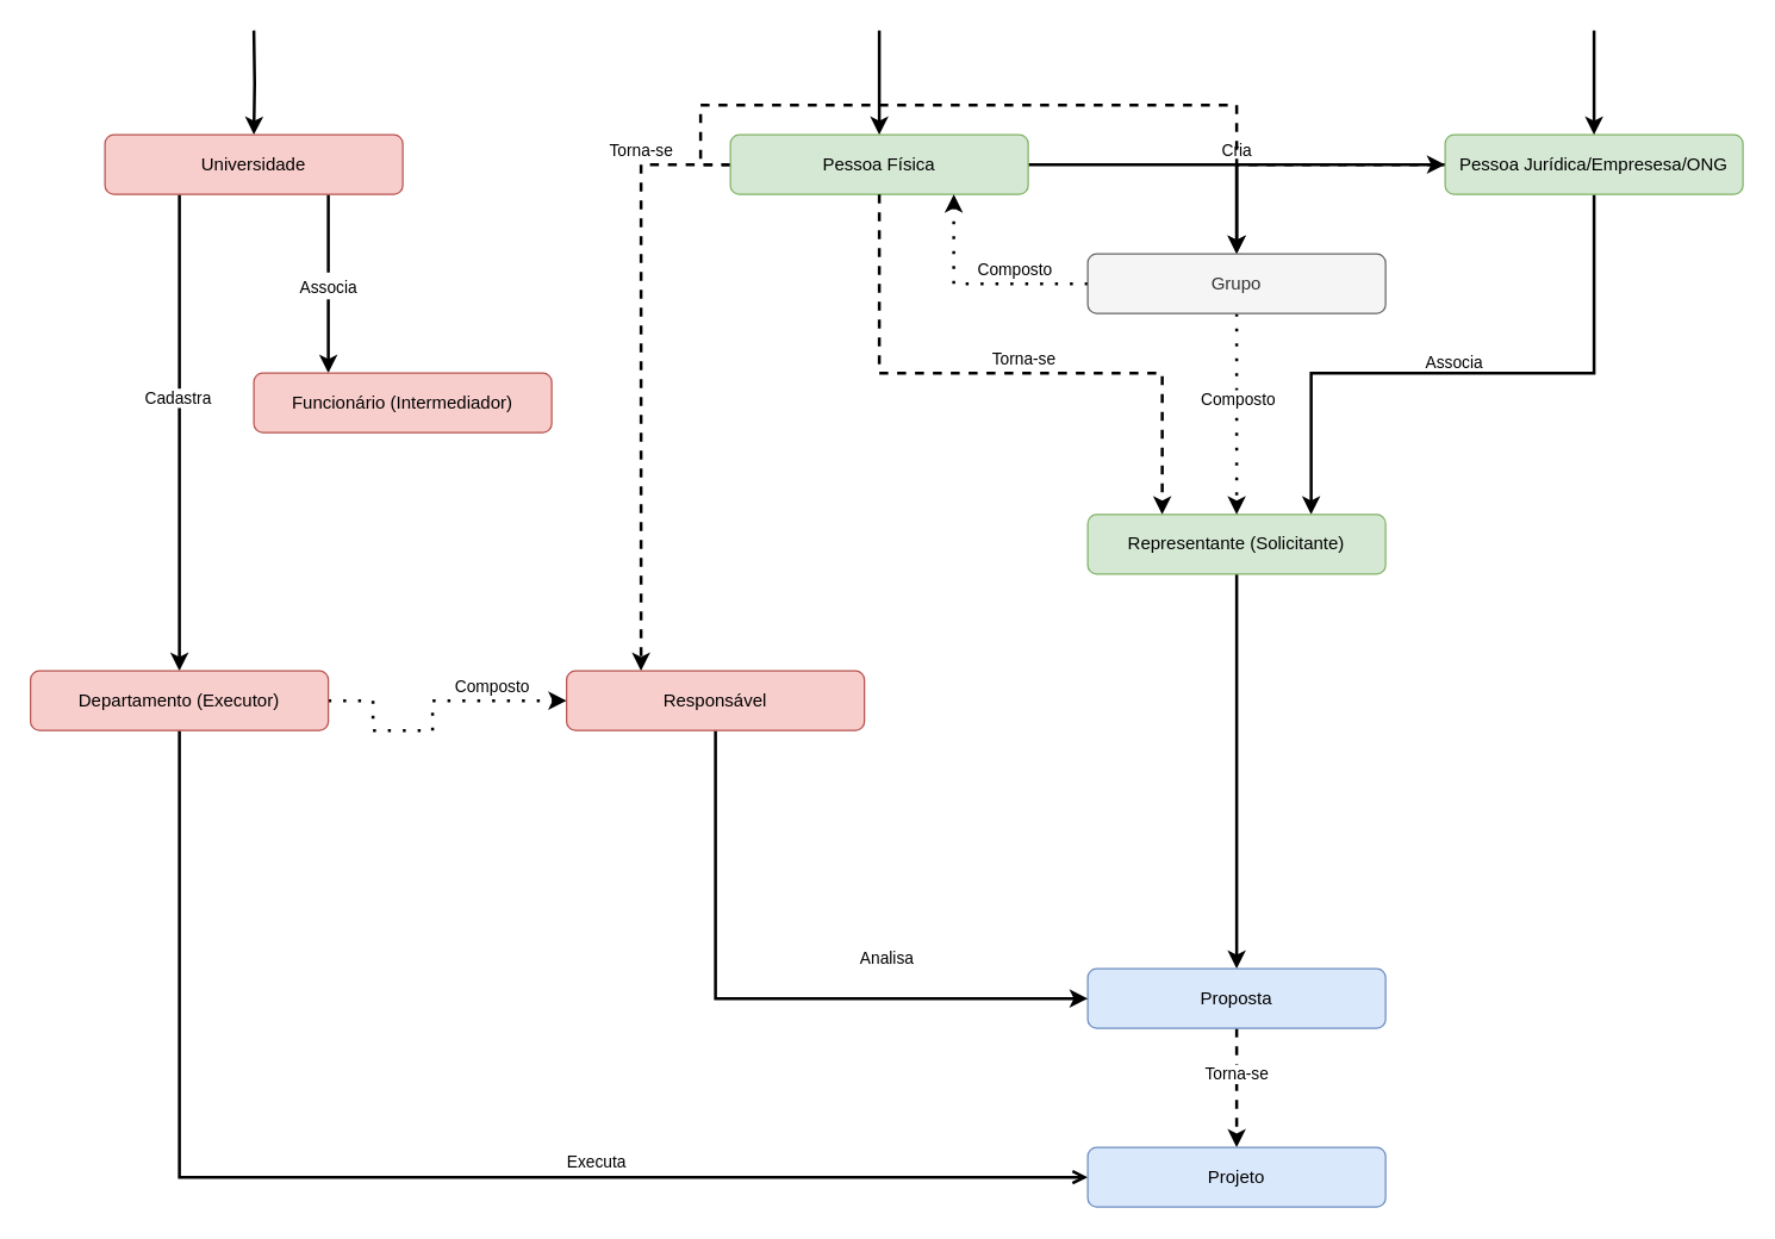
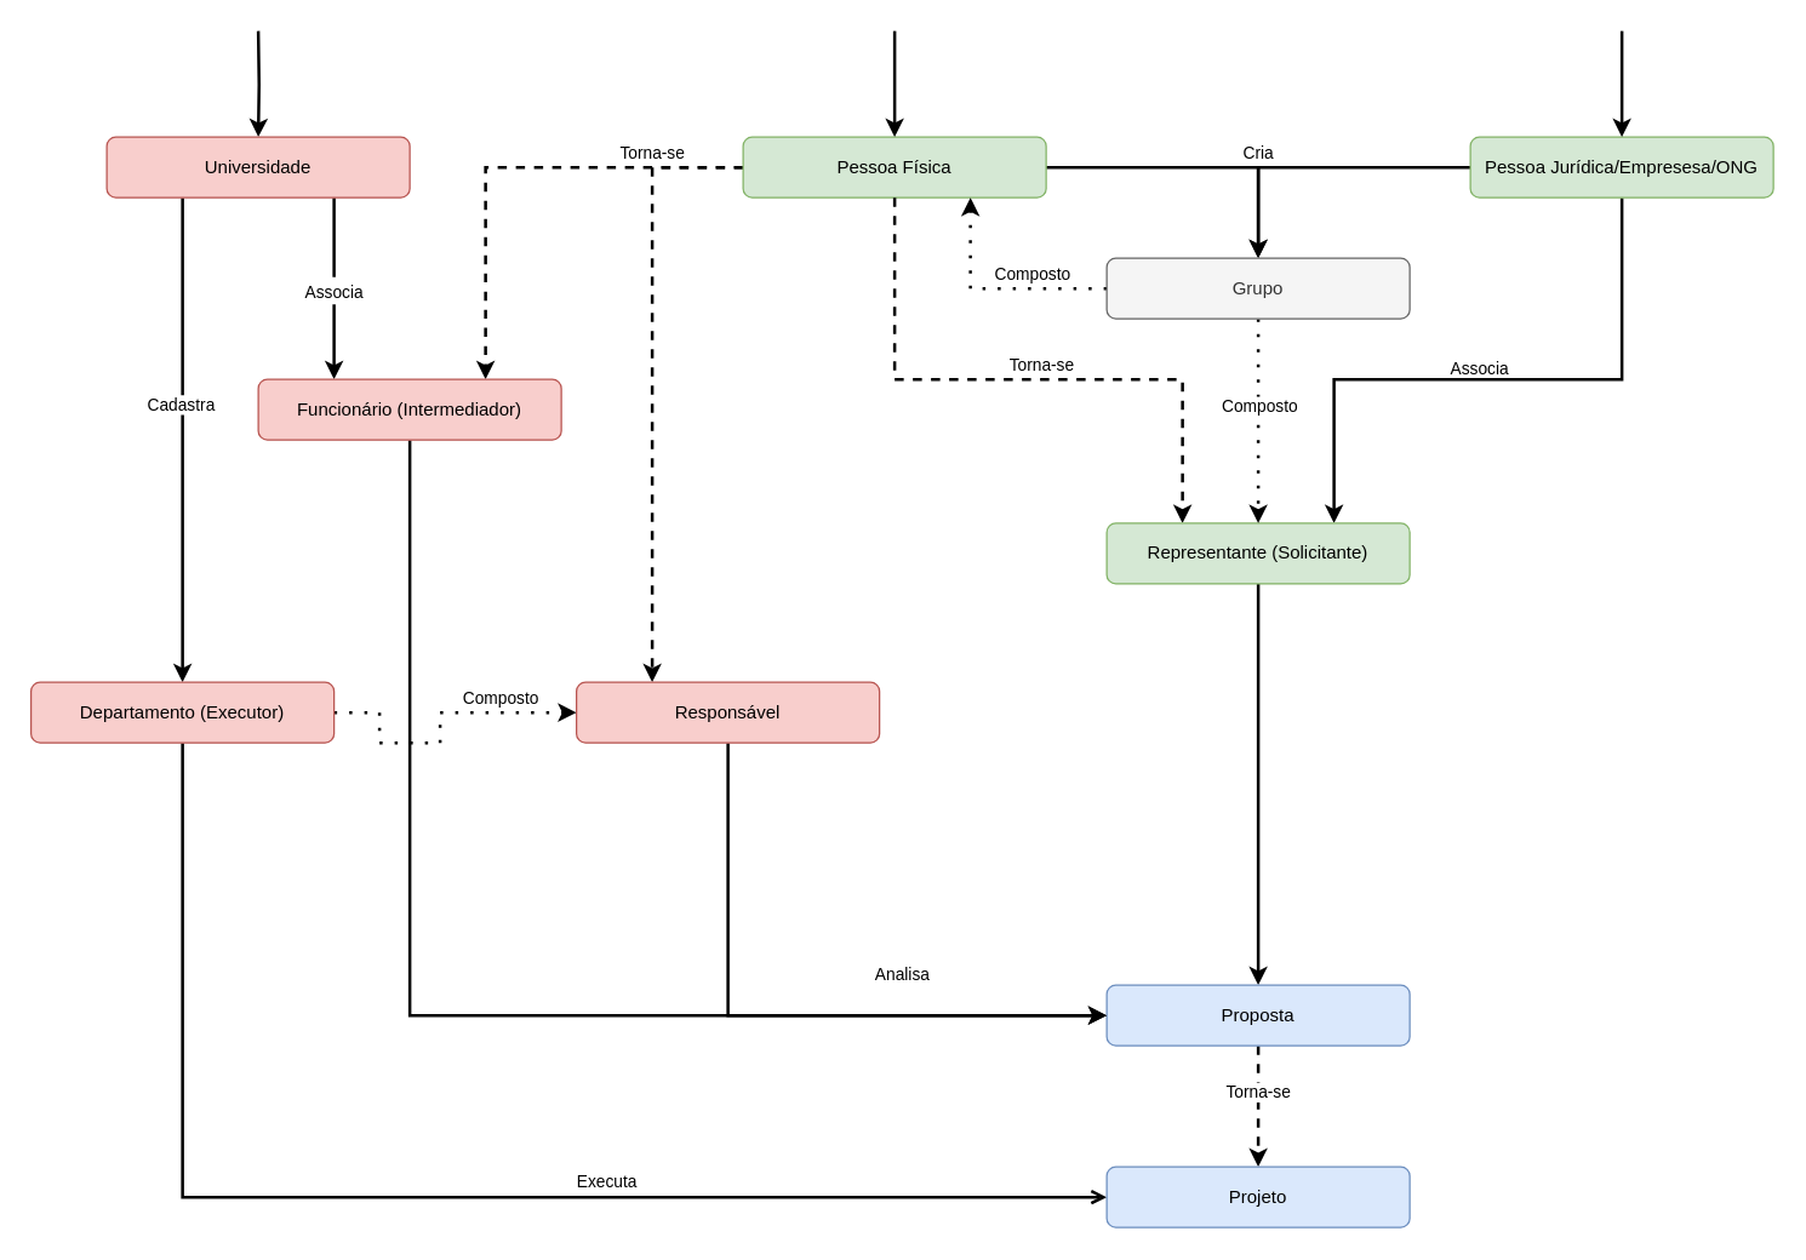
- <mxCell id="4" style="edgeStyle=orthogonalEdgeStyle;rounded=0;orthogonalLoop=1;jettySize=auto;html=1;exitX=0;exitY=0.5;exitDx=0;exitDy=0;fontSize=11;strokeWidth=2;dashed=1;" parent="1" source="7" target="11" edge="1"><mxGeometry relative="1" as="geometry" /></mxCell>
+ <mxCell id="4" style="edgeStyle=orthogonalEdgeStyle;rounded=0;orthogonalLoop=1;jettySize=auto;html=1;exitX=0;exitY=0.5;exitDx=0;exitDy=0;entryX=0.75;entryY=0;entryDx=0;entryDy=0;fontSize=11;strokeWidth=2;dashed=1;" parent="1" source="7" target="30" edge="1"><mxGeometry relative="1" as="geometry" /></mxCell>
+ <mxCell id="29" style="edgeStyle=orthogonalEdgeStyle;rounded=0;orthogonalLoop=1;jettySize=auto;html=1;exitX=0.5;exitY=1;exitDx=0;exitDy=0;entryX=0;entryY=0.5;entryDx=0;entryDy=0;fontSize=11;strokeWidth=2;" parent="1" source="30" target="24" edge="1"><mxGeometry relative="1" as="geometry"><Array as="points"><mxPoint x="270" y="670" /></Array></mxGeometry></mxCell>
